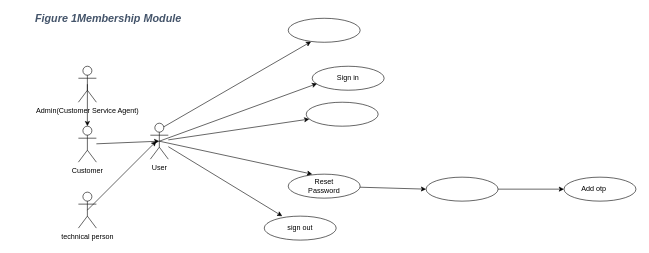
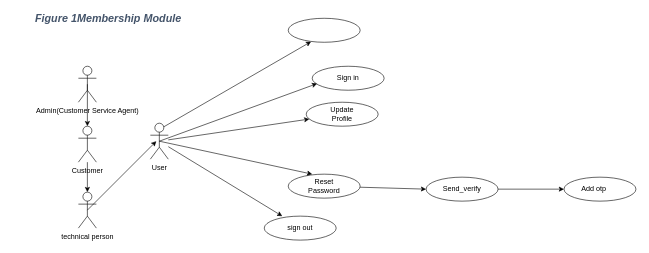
+ <mxCell id="10" value="Update Profile" style="text;html=1;strokeColor=none;fillColor=none;align=center;verticalAlign=middle;whiteSpace=wrap;rounded=0;" parent="1" vertex="1"><mxGeometry x="540" y="175" width="60" height="30" as="geometry" /></mxCell>
- <mxCell id="17" value="" style="endArrow=classic;html=1;rounded=0;entryX=0.5;entryY=0.5;entryDx=0;entryDy=0;entryPerimeter=0;" parent="1" source="4" target="15" edge="1"><mxGeometry width="50" height="50" relative="1" as="geometry"><mxPoint x="620" y="390" as="sourcePoint" /><mxPoint x="670" y="340" as="targetPoint" /></mxGeometry></mxCell>
+ <mxCell id="17" value="" style="endArrow=classic;html=1;rounded=0;" parent="1" source="4" target="5" edge="1"><mxGeometry width="50" height="50" relative="1" as="geometry"><mxPoint x="620" y="390" as="sourcePoint" /><mxPoint x="670" y="340" as="targetPoint" /></mxGeometry></mxCell>
+ <mxCell id="25" value="Send_verify" style="text;html=1;strokeColor=none;fillColor=none;align=center;verticalAlign=middle;whiteSpace=wrap;rounded=0;" parent="1" vertex="1"><mxGeometry x="740" y="300" width="60" height="30" as="geometry" /></mxCell>
